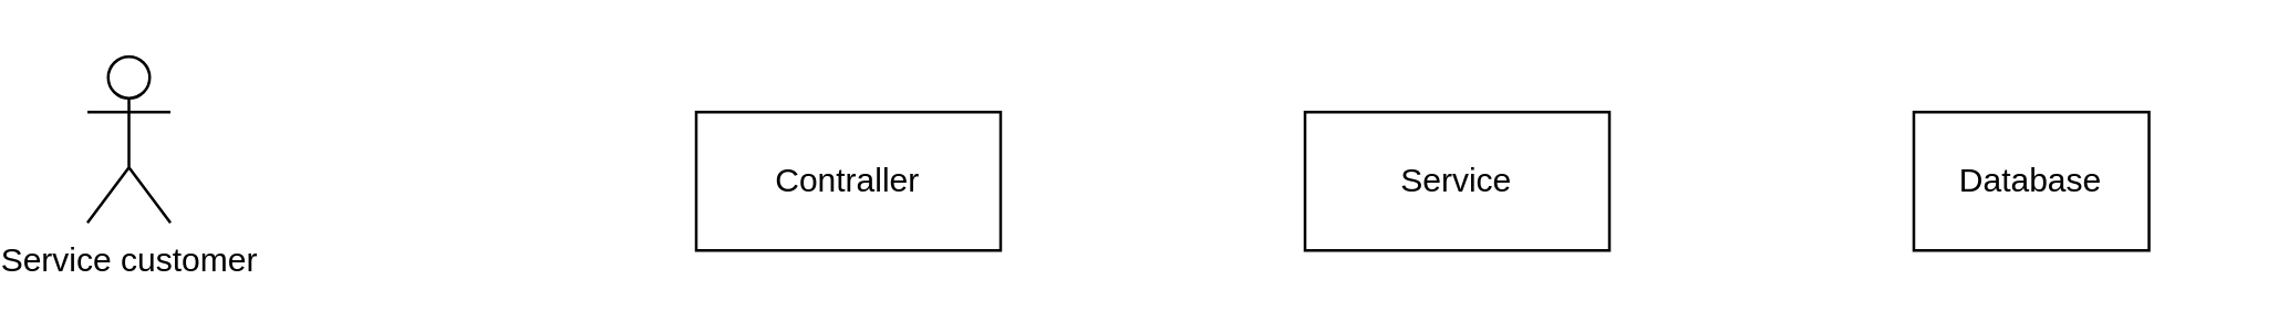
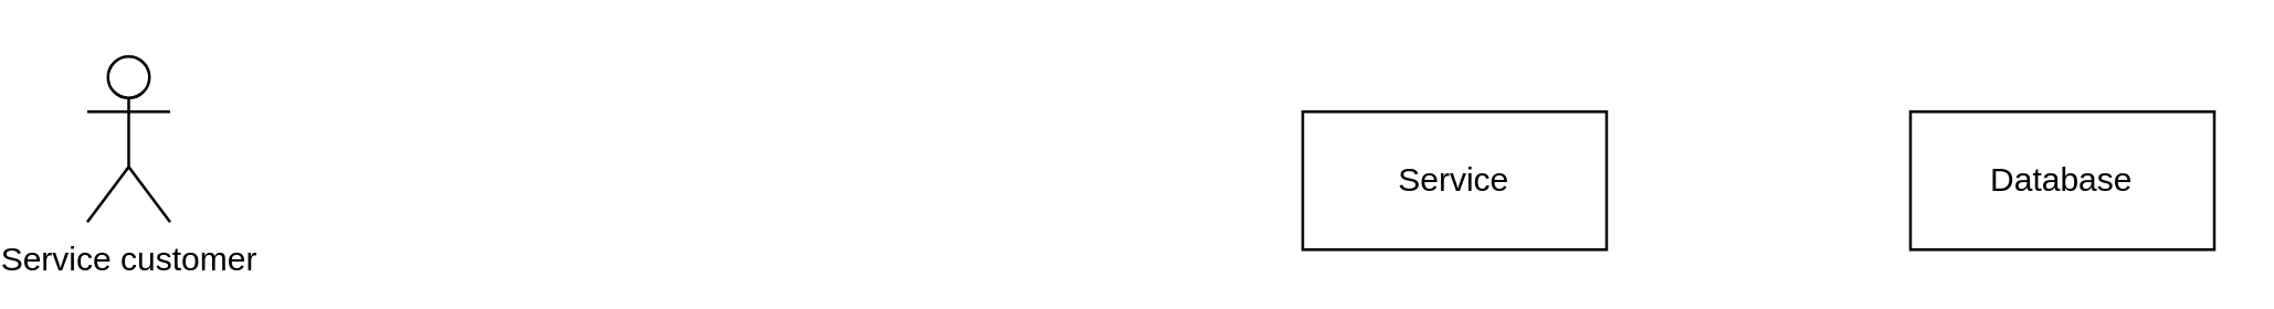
- <mxCell id="3" value="Contraller" style="html=1;whiteSpace=wrap;" vertex="1" parent="1"><mxGeometry x="240" y="40" width="110" height="50" as="geometry" /></mxCell>
- <mxCell id="4" value="Database" style="html=1;whiteSpace=wrap;" vertex="1" parent="1"><mxGeometry x="680" y="40" width="85" height="50" as="geometry" /></mxCell>
+ <mxCell id="4" value="Database" style="html=1;whiteSpace=wrap;" vertex="1" parent="1"><mxGeometry x="680" y="40" width="110" height="50" as="geometry" /></mxCell>
